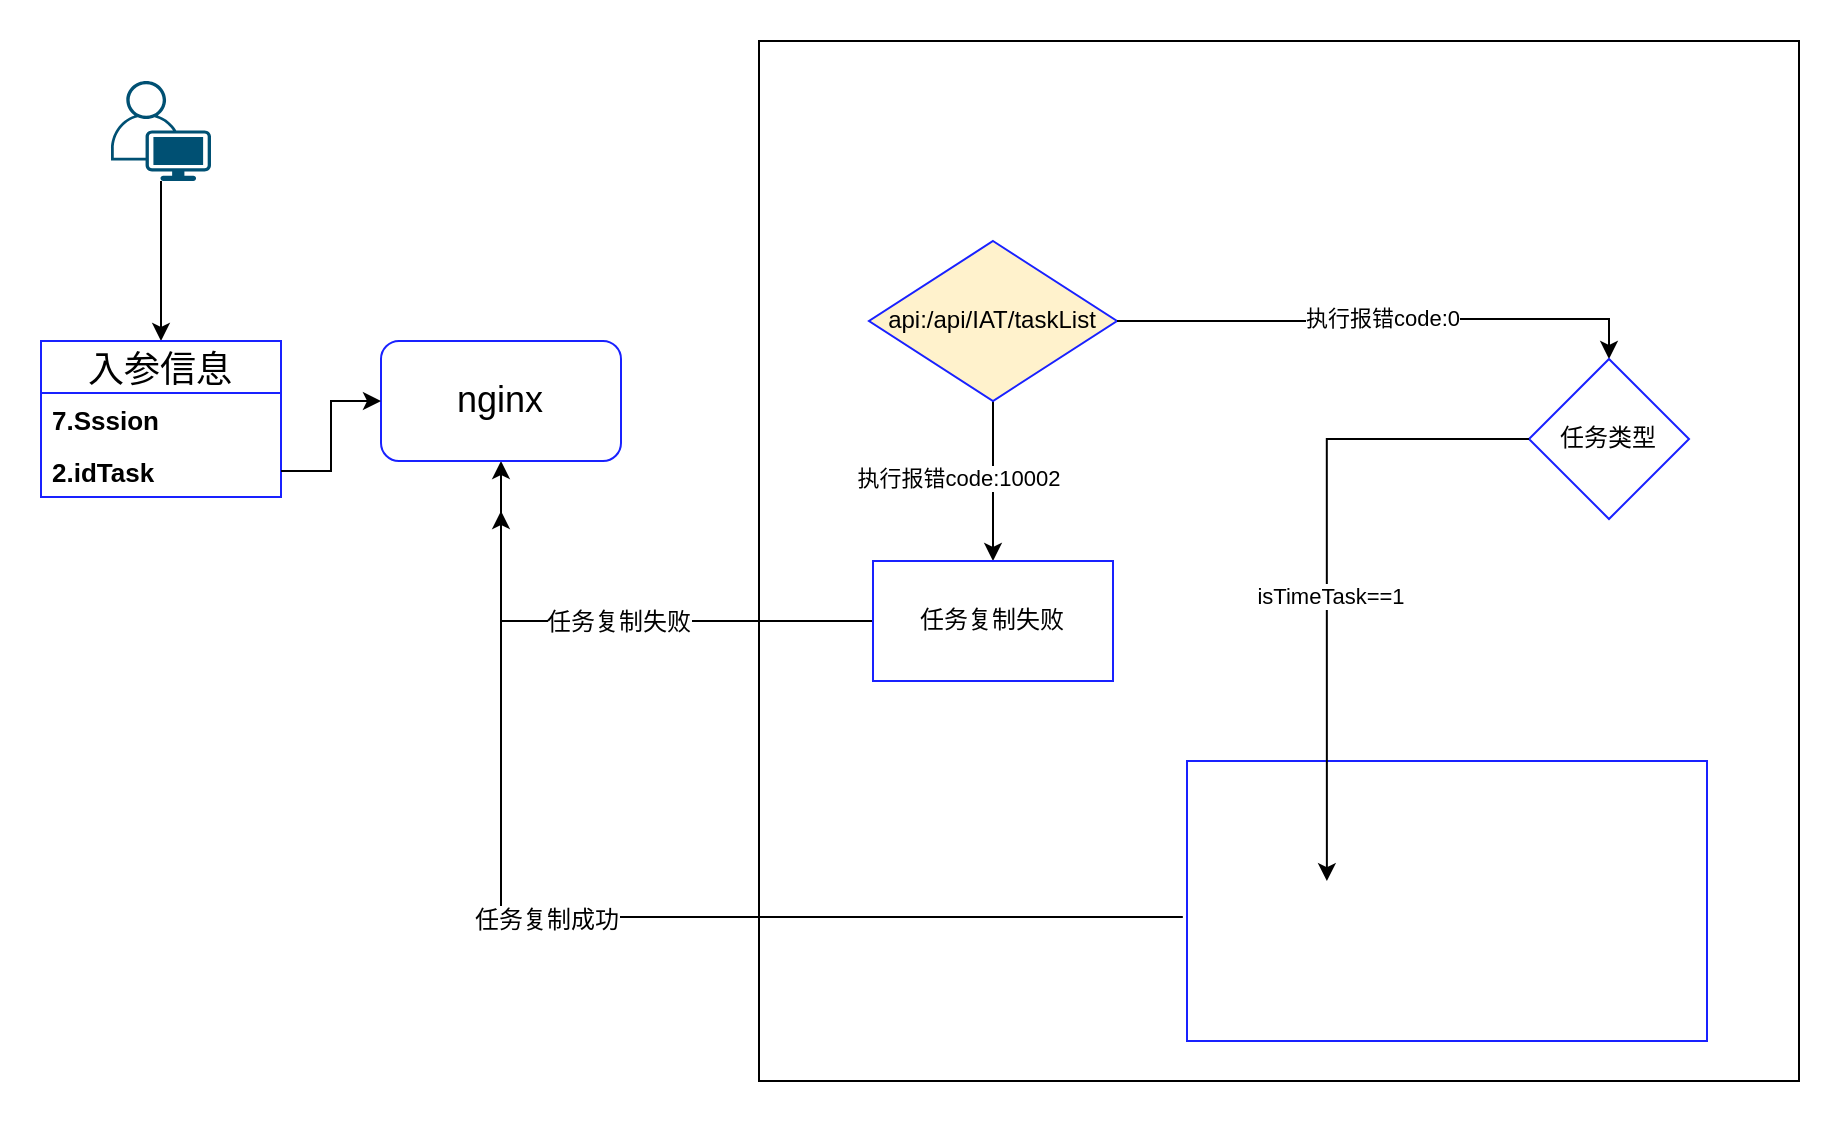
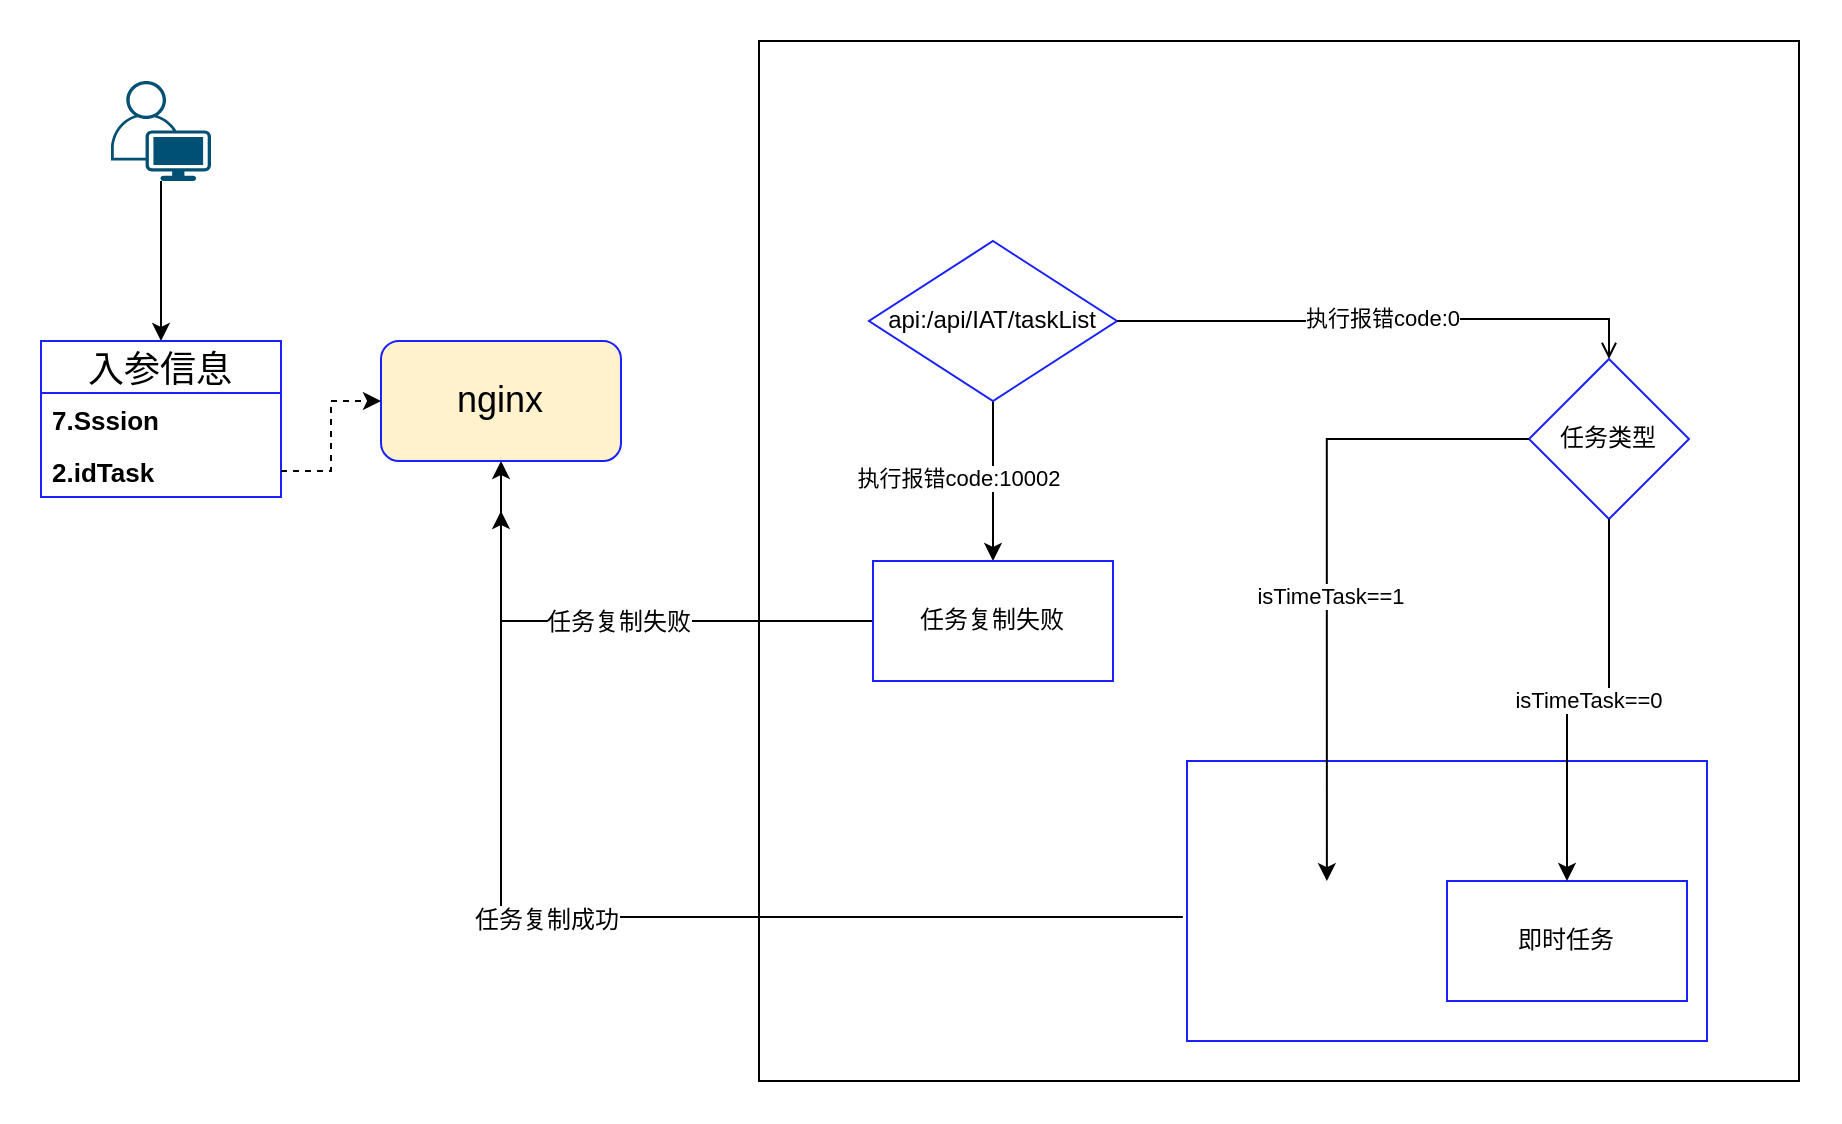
- <mxCell id="13" value="&lt;span&gt;api:/api/IAT/taskList&lt;/span&gt;" style="rhombus;whiteSpace=wrap;html=1;strokeColor=#1921FF;fillColor=#fff2cc;" vertex="1" parent="1"><mxGeometry x="434" y="120" width="124" height="80" as="geometry" /></mxCell>
+ <mxCell id="13" value="&lt;span&gt;api:/api/IAT/taskList&lt;/span&gt;" style="rhombus;whiteSpace=wrap;html=1;strokeColor=#1921FF;" vertex="1" parent="1"><mxGeometry x="434" y="120" width="124" height="80" as="geometry" /></mxCell>
- <mxCell id="14" value="执行报错code:0" style="edgeStyle=orthogonalEdgeStyle;rounded=0;orthogonalLoop=1;jettySize=auto;html=1;exitX=1;exitY=0.5;exitDx=0;exitDy=0;entryX=0.5;entryY=0;entryDx=0;entryDy=0;" edge="1" parent="1" source="13" target="15"><mxGeometry relative="1" as="geometry"><mxPoint x="628" y="210" as="sourcePoint" /><mxPoint x="628" y="292" as="targetPoint" /><Array as="points" /></mxGeometry></mxCell>
+ <mxCell id="14" value="执行报错code:0" style="edgeStyle=orthogonalEdgeStyle;rounded=0;orthogonalLoop=1;jettySize=auto;html=1;exitX=1;exitY=0.5;exitDx=0;exitDy=0;entryX=0.5;entryY=0;entryDx=0;entryDy=0;endArrow=open;" edge="1" parent="1" source="13" target="15"><mxGeometry relative="1" as="geometry"><mxPoint x="628" y="210" as="sourcePoint" /><mxPoint x="628" y="292" as="targetPoint" /><Array as="points" /></mxGeometry></mxCell>
- <mxCell id="23" value="nginx" style="rounded=1;whiteSpace=wrap;html=1;fontSize=18;strokeColor=#1921FF;" vertex="1" parent="1"><mxGeometry x="190" y="170" width="120" height="60" as="geometry" /></mxCell>
+ <mxCell id="23" value="nginx" style="rounded=1;whiteSpace=wrap;html=1;fontSize=18;strokeColor=#1921FF;fillColor=#fff2cc;" vertex="1" parent="1"><mxGeometry x="190" y="170" width="120" height="60" as="geometry" /></mxCell>
- <mxCell id="27" style="edgeStyle=orthogonalEdgeStyle;rounded=0;orthogonalLoop=1;jettySize=auto;html=1;entryX=0;entryY=0.5;entryDx=0;entryDy=0;fontSize=18;" edge="1" parent="1" source="26" target="23"><mxGeometry relative="1" as="geometry" /></mxCell>
+ <mxCell id="27" style="edgeStyle=orthogonalEdgeStyle;rounded=0;orthogonalLoop=1;jettySize=auto;html=1;entryX=0;entryY=0.5;entryDx=0;entryDy=0;fontSize=18;dashed=1;" edge="1" parent="1" source="26" target="23"><mxGeometry relative="1" as="geometry" /></mxCell>
+ <mxCell id="20" value="isTimeTask==0" style="edgeStyle=orthogonalEdgeStyle;rounded=0;orthogonalLoop=1;jettySize=auto;html=1;" edge="1" parent="1" source="15" target="17"><mxGeometry relative="1" as="geometry"><mxPoint x="774" y="350" as="targetPoint" /></mxGeometry></mxCell>
+ <mxCell id="17" value="即时任务" style="whiteSpace=wrap;html=1;strokeColor=#1921FF;" vertex="1" parent="1"><mxGeometry x="723" y="440" width="120" height="60" as="geometry" /></mxCell>
